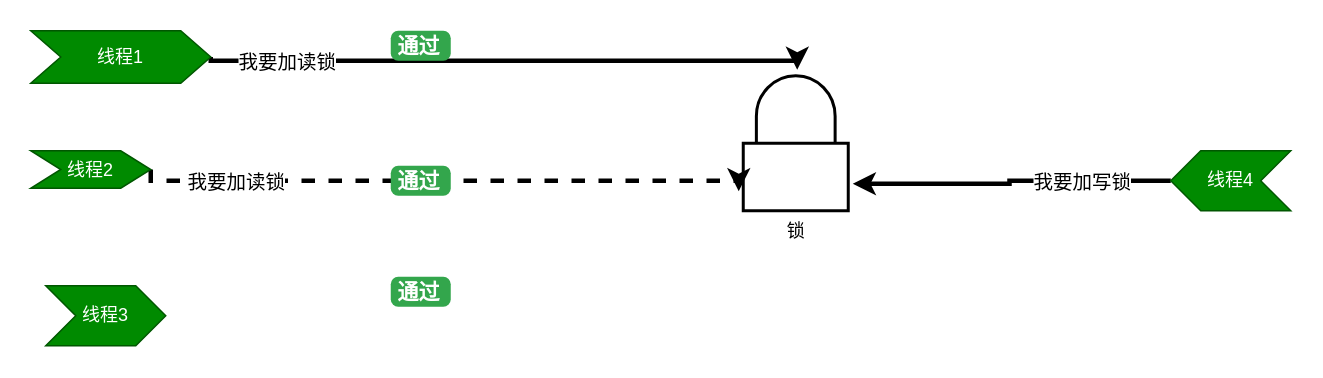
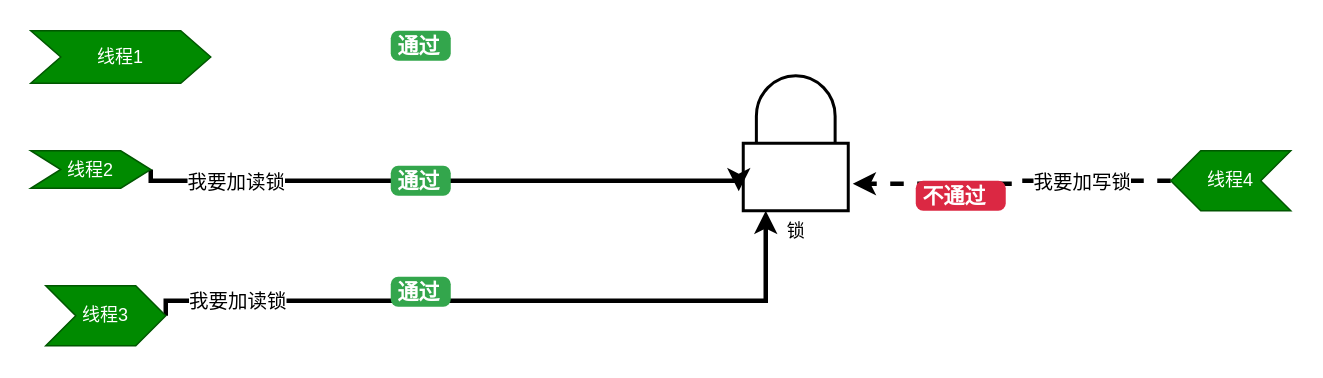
- <mxCell id="3" style="edgeStyle=orthogonalEdgeStyle;rounded=0;orthogonalLoop=1;jettySize=auto;html=1;exitX=1;exitY=0.5;exitDx=0;exitDy=0;entryX=0.514;entryY=-0.044;entryDx=0;entryDy=0;entryPerimeter=0;strokeWidth=3;" edge="1" parent="1" source="5" target="2"><mxGeometry relative="1" as="geometry"><Array as="points"><mxPoint x="531" y="40" /></Array></mxGeometry></mxCell>
- <mxCell id="4" value="我要加读锁" style="edgeLabel;html=1;align=center;verticalAlign=middle;resizable=0;points=[];fontSize=13;" vertex="1" connectable="0" parent="3"><mxGeometry x="-0.626" y="3" relative="1" as="geometry"><mxPoint x="-22" y="3" as="offset" /></mxGeometry></mxCell>
- <mxCell id="6" style="edgeStyle=orthogonalEdgeStyle;rounded=0;orthogonalLoop=1;jettySize=auto;html=1;exitX=1;exitY=0.5;exitDx=0;exitDy=0;strokeWidth=3;entryX=-0.043;entryY=0.856;entryDx=0;entryDy=0;entryPerimeter=0;dashed=1;" edge="1" parent="1" source="8" target="2"><mxGeometry relative="1" as="geometry"><mxPoint x="550" y="120" as="targetPoint" /><Array as="points"><mxPoint x="492" y="120" /></Array></mxGeometry></mxCell>
+ <mxCell id="6" style="edgeStyle=orthogonalEdgeStyle;rounded=0;orthogonalLoop=1;jettySize=auto;html=1;exitX=1;exitY=0.5;exitDx=0;exitDy=0;strokeWidth=3;entryX=-0.043;entryY=0.856;entryDx=0;entryDy=0;entryPerimeter=0;" edge="1" parent="1" source="8" target="2"><mxGeometry relative="1" as="geometry"><mxPoint x="550" y="120" as="targetPoint" /><Array as="points"><mxPoint x="492" y="120" /></Array></mxGeometry></mxCell>
- <mxCell id="15" style="edgeStyle=orthogonalEdgeStyle;rounded=0;orthogonalLoop=1;jettySize=auto;html=1;exitX=1;exitY=0.5;exitDx=0;exitDy=0;entryX=1.043;entryY=0.8;entryDx=0;entryDy=0;entryPerimeter=0;strokeWidth=3;fontSize=13;" edge="1" parent="1" source="17" target="2"><mxGeometry relative="1" as="geometry" /></mxCell>
+ <mxCell id="15" style="edgeStyle=orthogonalEdgeStyle;rounded=0;orthogonalLoop=1;jettySize=auto;html=1;exitX=1;exitY=0.5;exitDx=0;exitDy=0;entryX=1.043;entryY=0.8;entryDx=0;entryDy=0;entryPerimeter=0;strokeWidth=3;fontSize=13;dashed=1;" edge="1" parent="1" source="17" target="2"><mxGeometry relative="1" as="geometry" /></mxCell>
+ <mxCell id="18" value="不通过" style="html=1;shadow=0;dashed=0;shape=mxgraph.bootstrap.rrect;rSize=5;strokeColor=none;strokeWidth=1;fillColor=#DB2843;fontColor=#FFFFFF;whiteSpace=wrap;align=left;verticalAlign=middle;spacingLeft=0;fontStyle=1;fontSize=14;spacing=5;" vertex="1" parent="1"><mxGeometry x="610" y="120" width="60" height="20" as="geometry" /></mxCell>
+ <mxCell id="9" style="edgeStyle=orthogonalEdgeStyle;rounded=0;orthogonalLoop=1;jettySize=auto;html=1;exitX=1;exitY=0.5;exitDx=0;exitDy=0;strokeWidth=3;fontSize=13;" edge="1" parent="1" source="11" target="2"><mxGeometry relative="1" as="geometry"><Array as="points"><mxPoint x="510" y="200" /></Array></mxGeometry></mxCell>
+ <mxCell id="10" value="我要加读锁" style="edgeLabel;html=1;align=center;verticalAlign=middle;resizable=0;points=[];fontSize=13;" vertex="1" connectable="0" parent="9"><mxGeometry x="-0.758" y="1" relative="1" as="geometry"><mxPoint as="offset" /></mxGeometry></mxCell>
